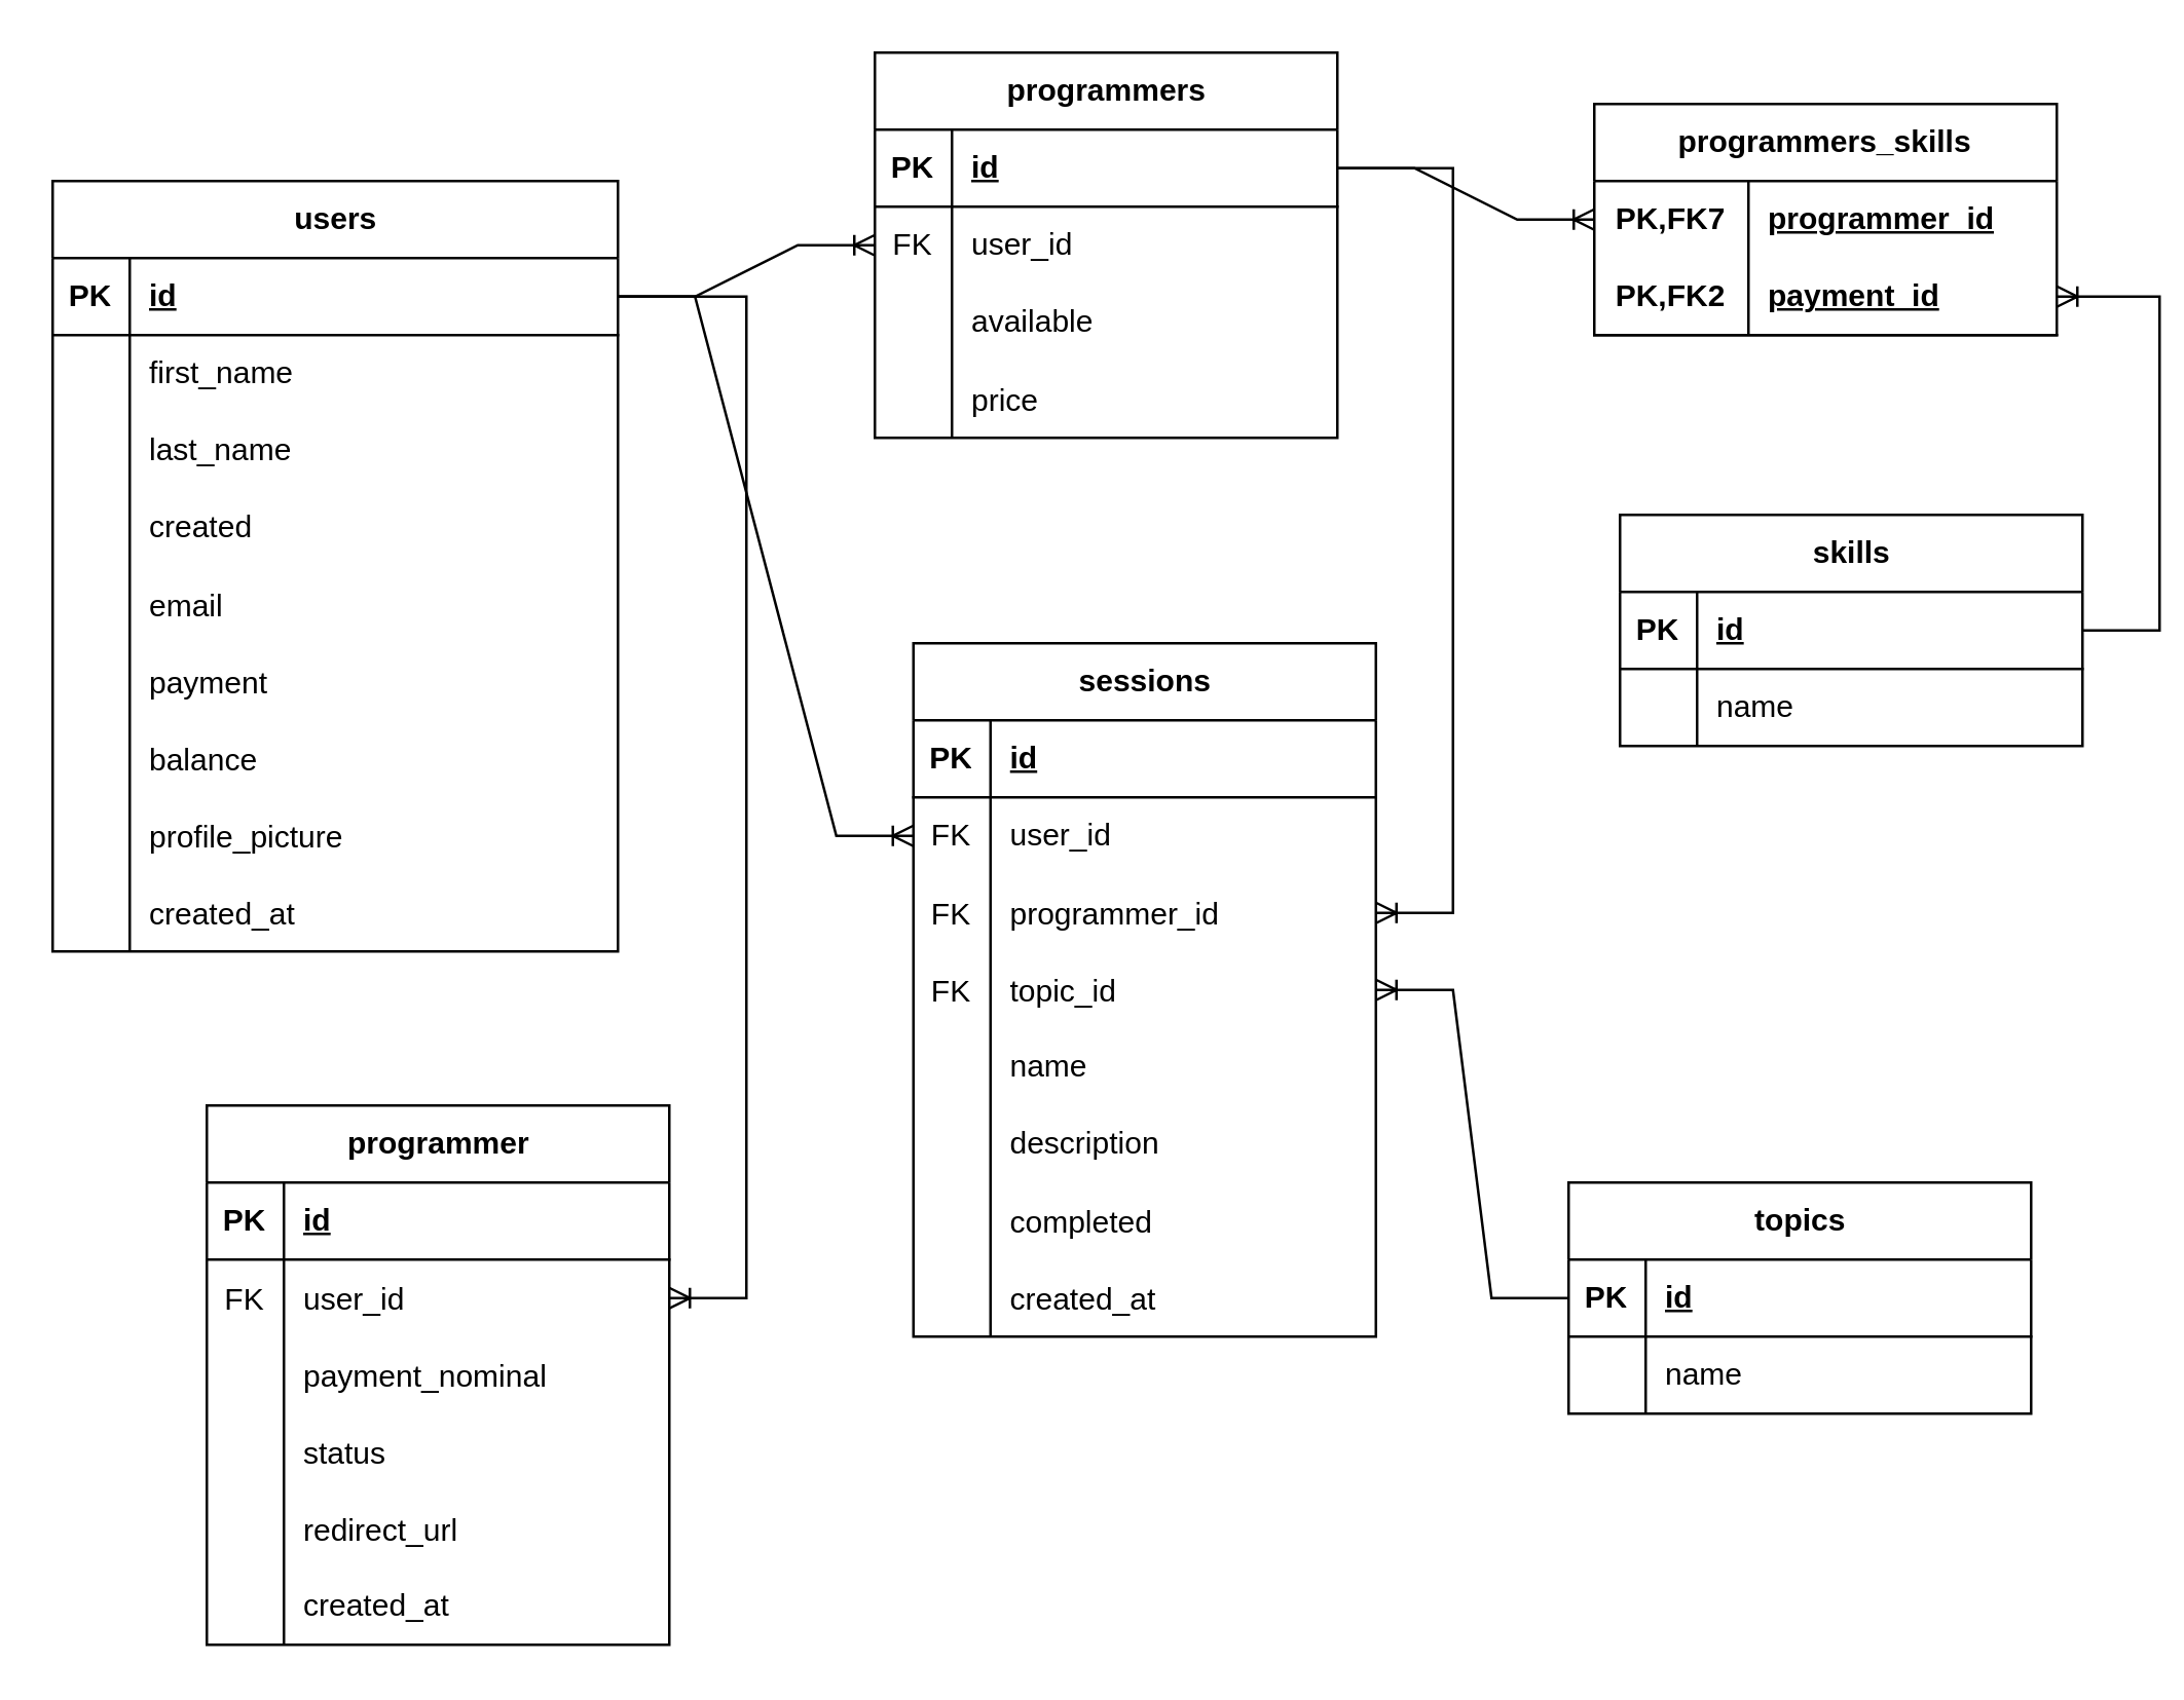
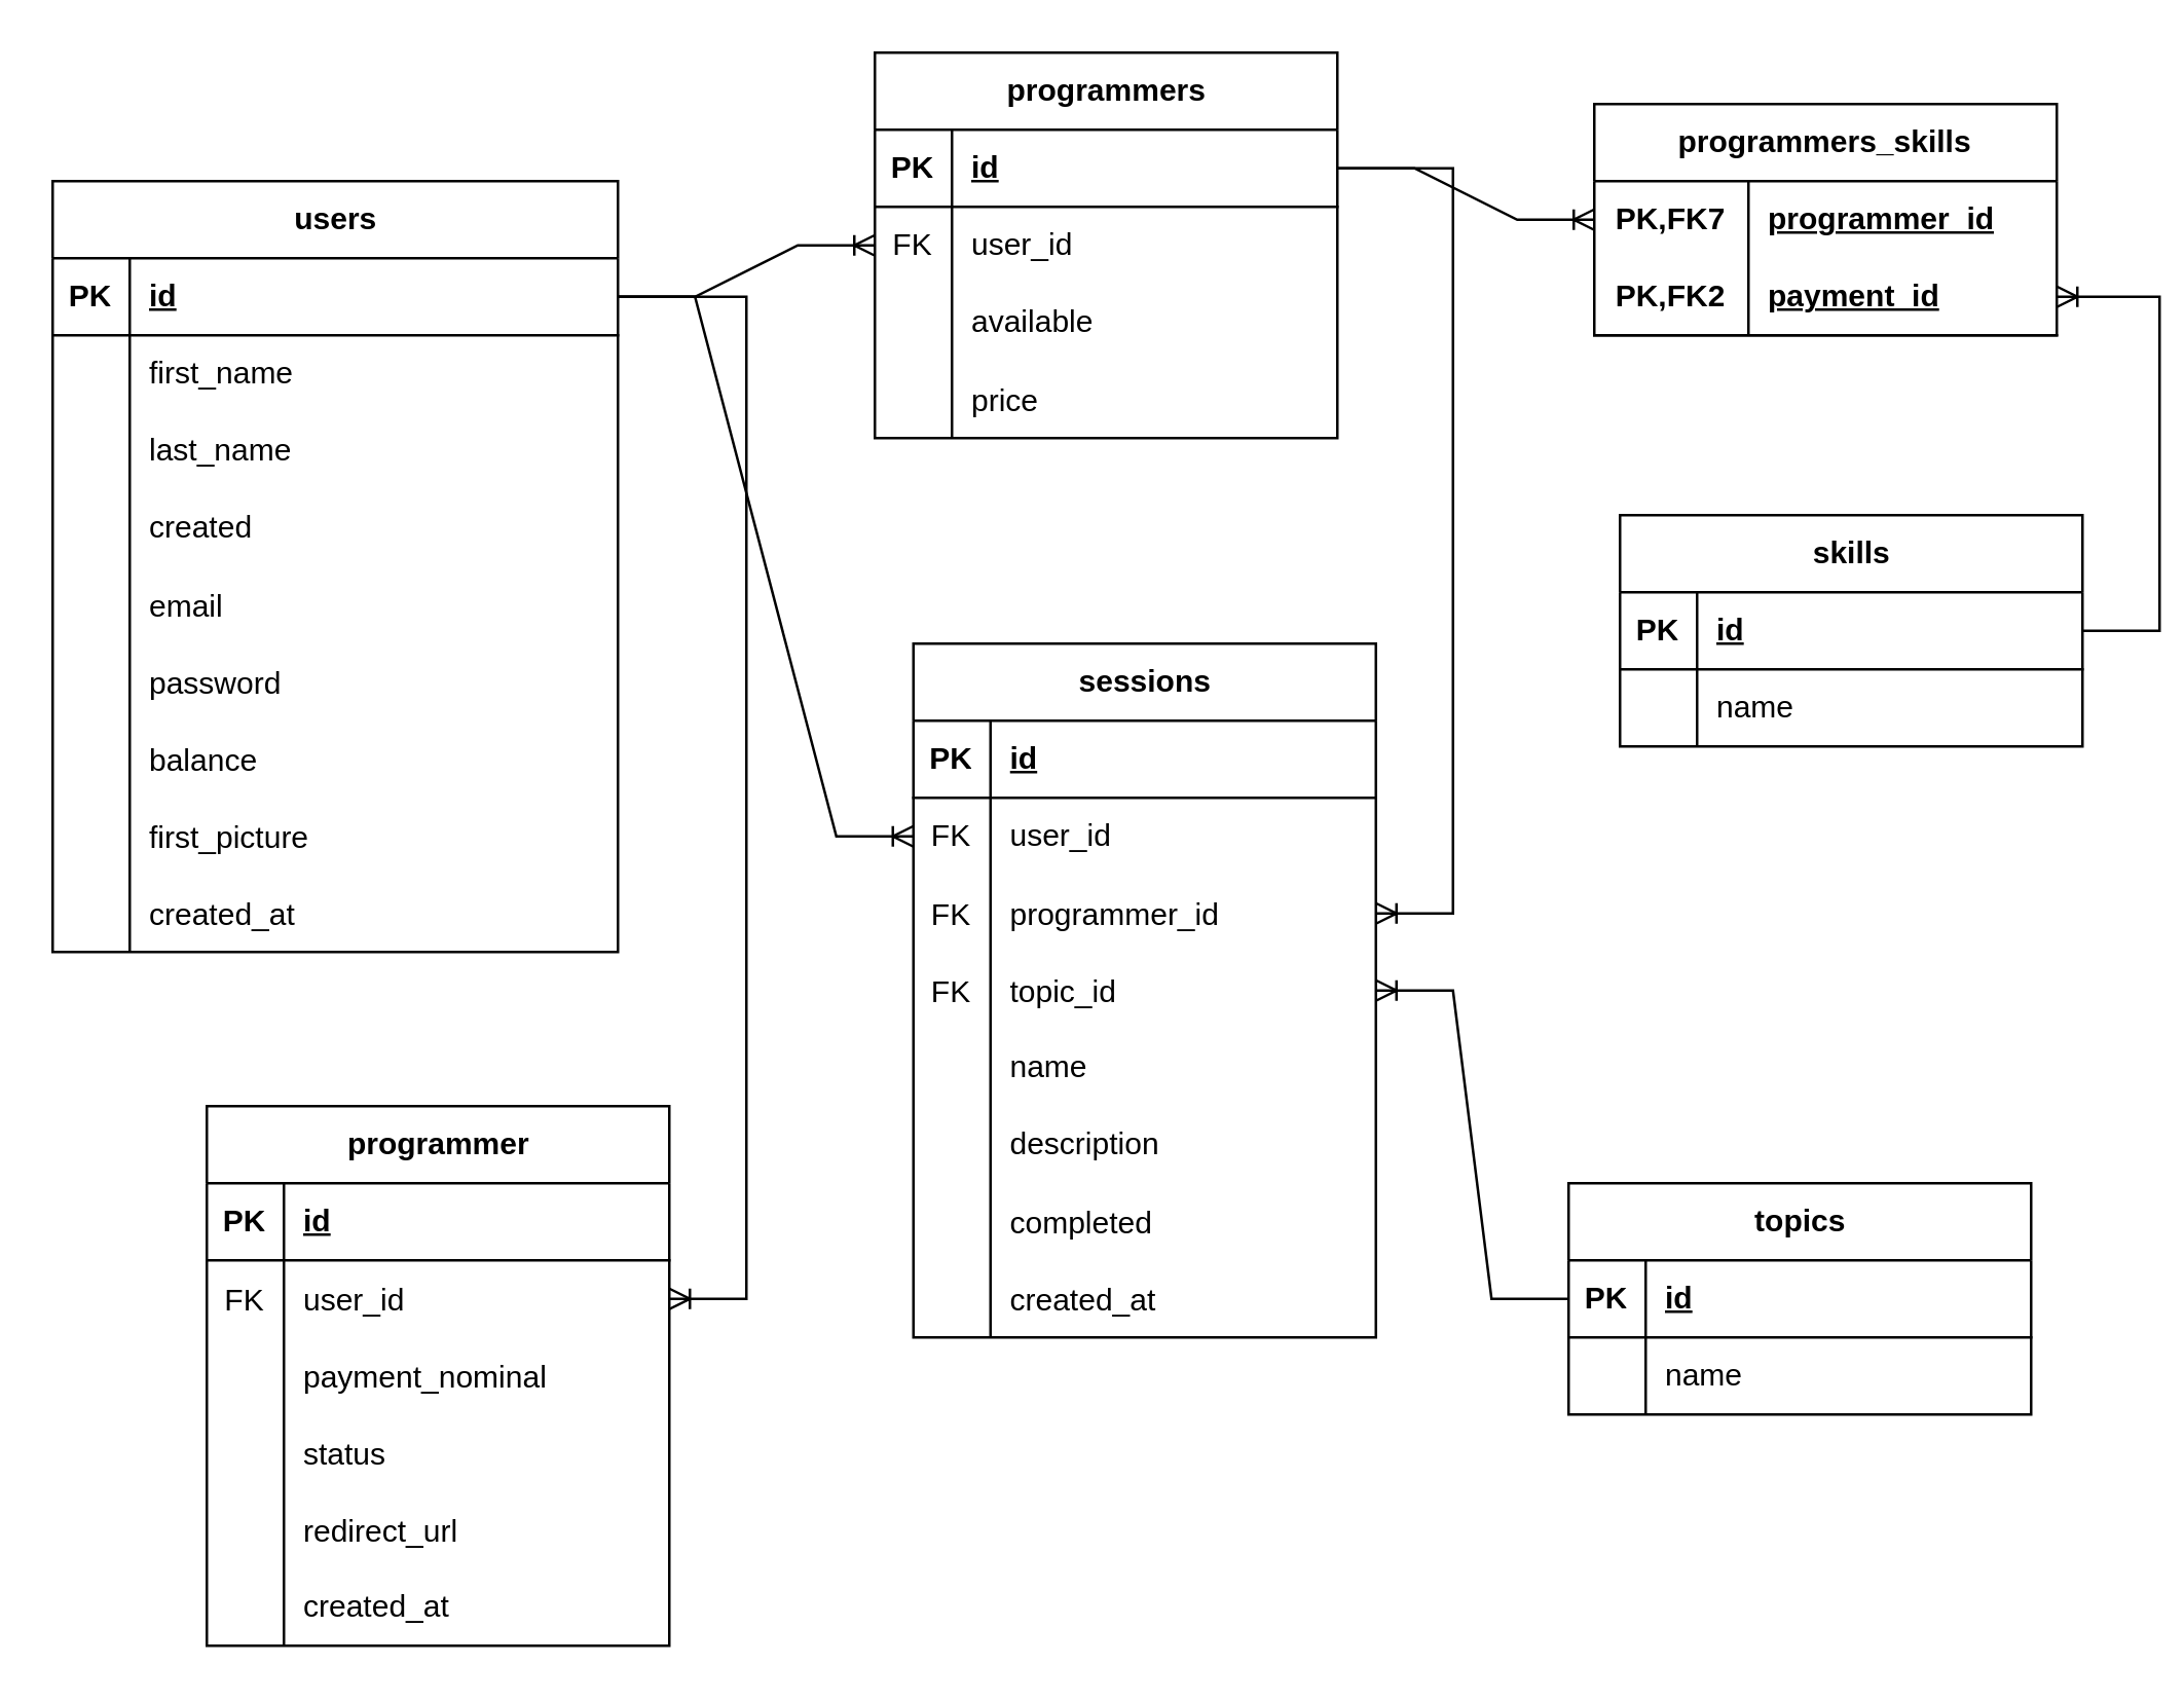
- <mxCell id="20" value="payment" style="shape=partialRectangle;connectable=0;fillColor=none;top=0;left=0;bottom=0;right=0;align=left;spacingLeft=6;overflow=hidden;" parent="18" vertex="1"><mxGeometry x="30" width="190" height="30" as="geometry"><mxRectangle width="190" height="30" as="alternateBounds" /></mxGeometry></mxCell>
+ <mxCell id="20" value="password" style="shape=partialRectangle;connectable=0;fillColor=none;top=0;left=0;bottom=0;right=0;align=left;spacingLeft=6;overflow=hidden;" parent="18" vertex="1"><mxGeometry x="30" width="190" height="30" as="geometry"><mxRectangle width="190" height="30" as="alternateBounds" /></mxGeometry></mxCell>
- <mxCell id="26" value="profile_picture" style="shape=partialRectangle;connectable=0;fillColor=none;top=0;left=0;bottom=0;right=0;align=left;spacingLeft=6;overflow=hidden;" parent="24" vertex="1"><mxGeometry x="30" width="190" height="30" as="geometry"><mxRectangle width="190" height="30" as="alternateBounds" /></mxGeometry></mxCell>
+ <mxCell id="26" value="first_picture" style="shape=partialRectangle;connectable=0;fillColor=none;top=0;left=0;bottom=0;right=0;align=left;spacingLeft=6;overflow=hidden;" parent="24" vertex="1"><mxGeometry x="30" width="190" height="30" as="geometry"><mxRectangle width="190" height="30" as="alternateBounds" /></mxGeometry></mxCell>
